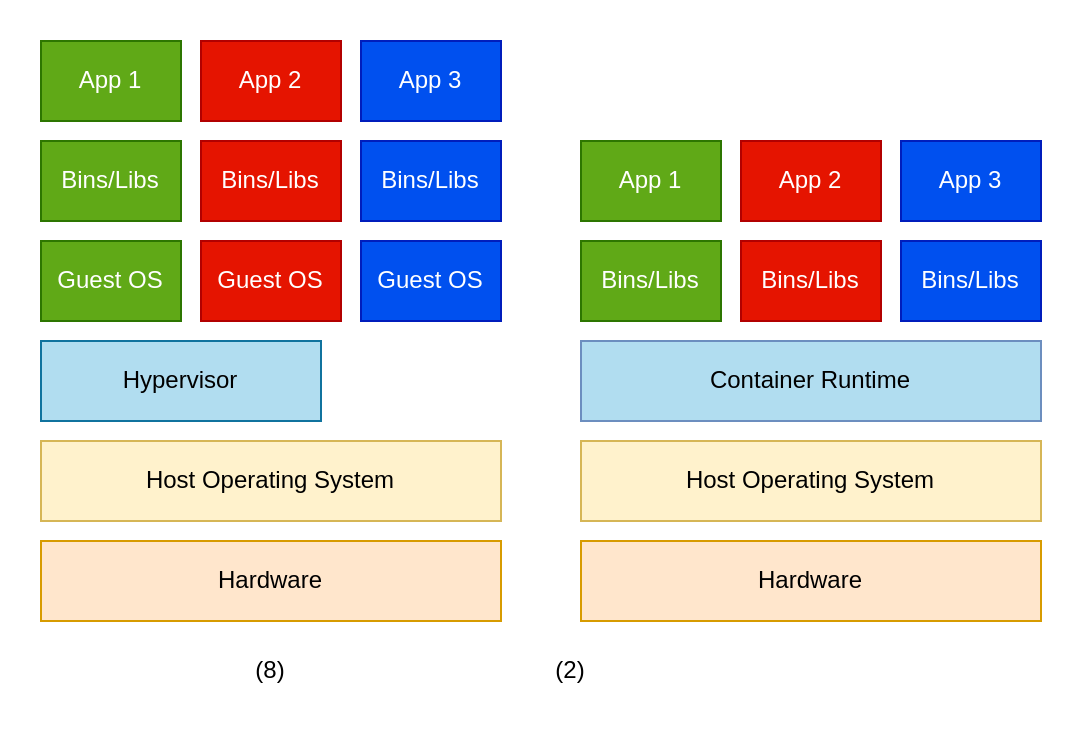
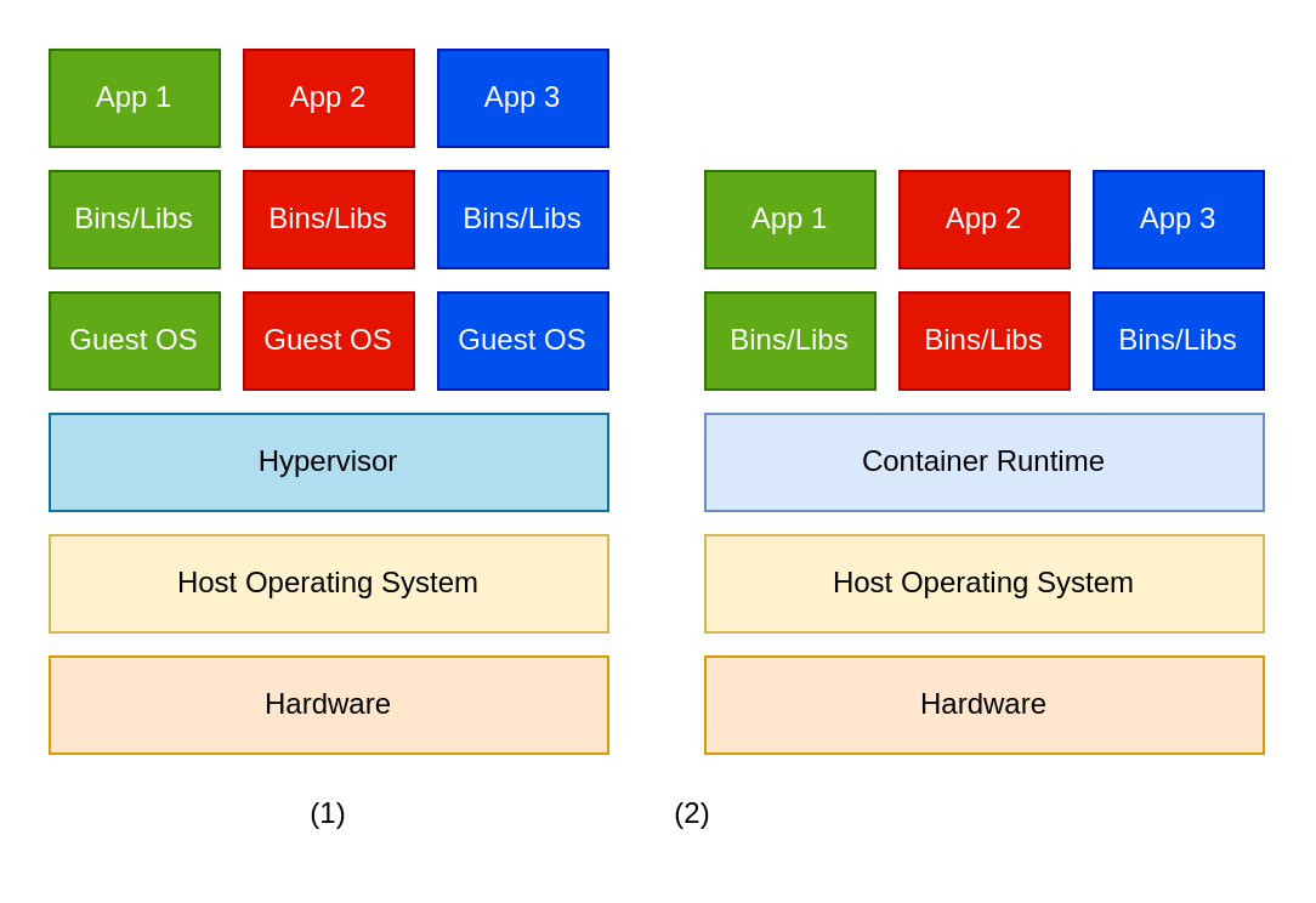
- <mxCell id="4" value="Hypervisor" style="rounded=0;whiteSpace=wrap;html=1;fillColor=#b1ddf0;strokeColor=#10739e;" vertex="1" parent="1"><mxGeometry x="20" y="170" width="140" height="40" as="geometry" /></mxCell>
+ <mxCell id="4" value="Hypervisor" style="rounded=0;whiteSpace=wrap;html=1;fillColor=#b1ddf0;strokeColor=#10739e;" vertex="1" parent="1"><mxGeometry x="20" y="170" width="230" height="40" as="geometry" /></mxCell>
- <mxCell id="16" value="Container Runtime" style="rounded=0;whiteSpace=wrap;html=1;fillColor=#b1ddf0;strokeColor=#6c8ebf;" vertex="1" parent="1"><mxGeometry x="290" y="170" width="230" height="40" as="geometry" /></mxCell>
+ <mxCell id="16" value="Container Runtime" style="rounded=0;whiteSpace=wrap;html=1;fillColor=#dae8fc;strokeColor=#6c8ebf;" vertex="1" parent="1"><mxGeometry x="290" y="170" width="230" height="40" as="geometry" /></mxCell>
- <mxCell id="23" value="(8)" style="text;html=1;align=center;verticalAlign=middle;whiteSpace=wrap;rounded=0;" vertex="1" parent="1"><mxGeometry x="105" y="320" width="60" height="30" as="geometry" /></mxCell>
+ <mxCell id="23" value="(1)" style="text;html=1;align=center;verticalAlign=middle;whiteSpace=wrap;rounded=0;" vertex="1" parent="1"><mxGeometry x="105" y="320" width="60" height="30" as="geometry" /></mxCell>
